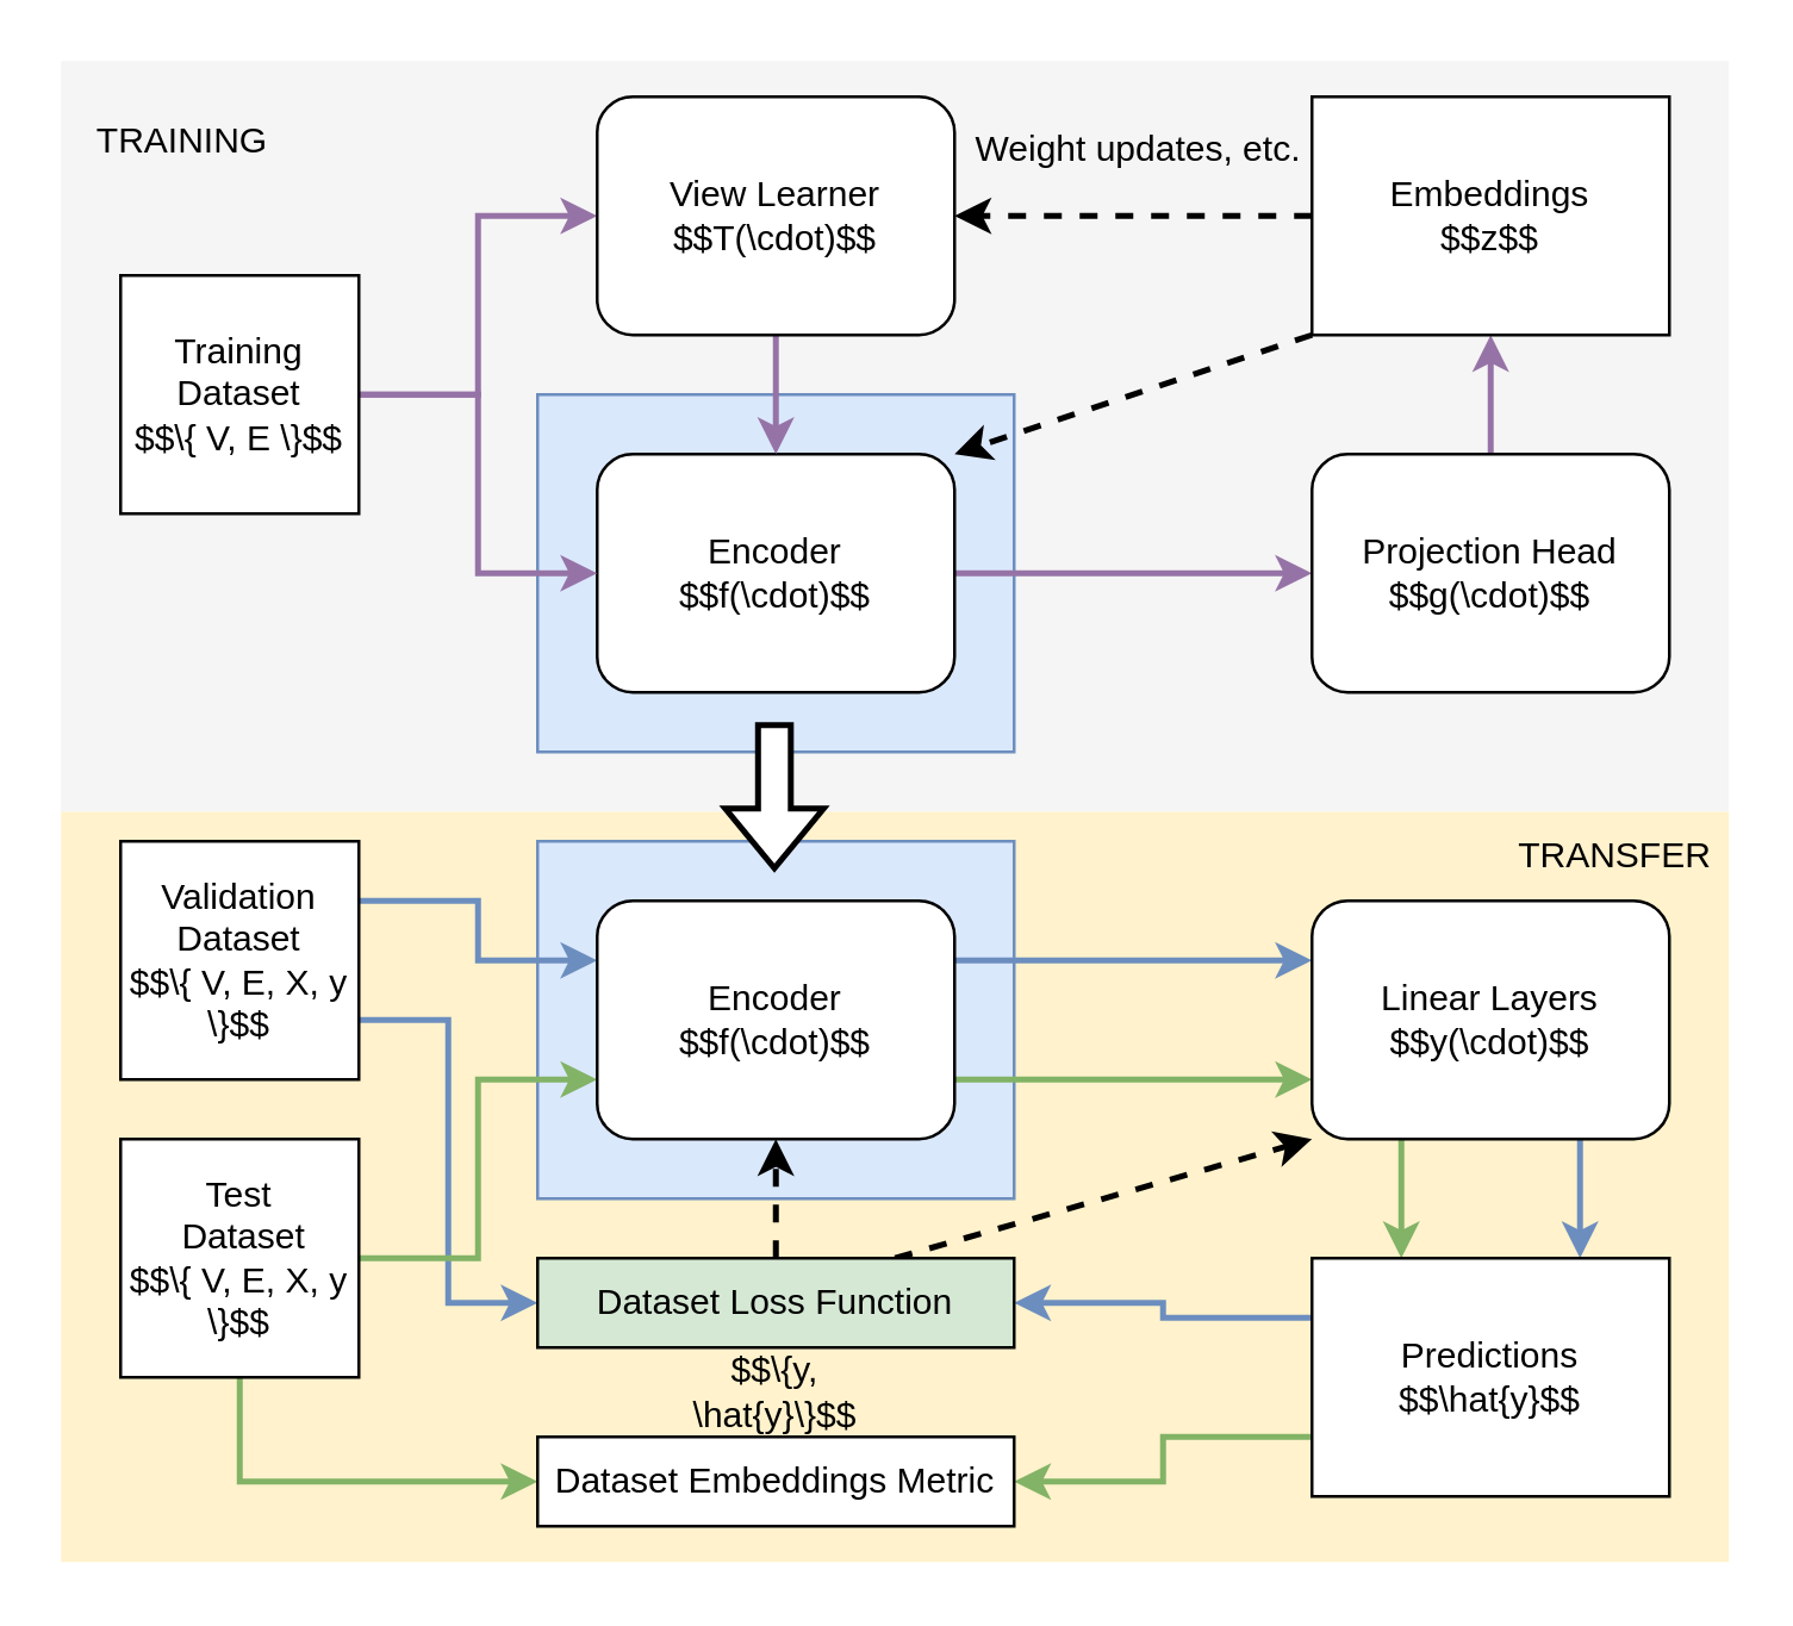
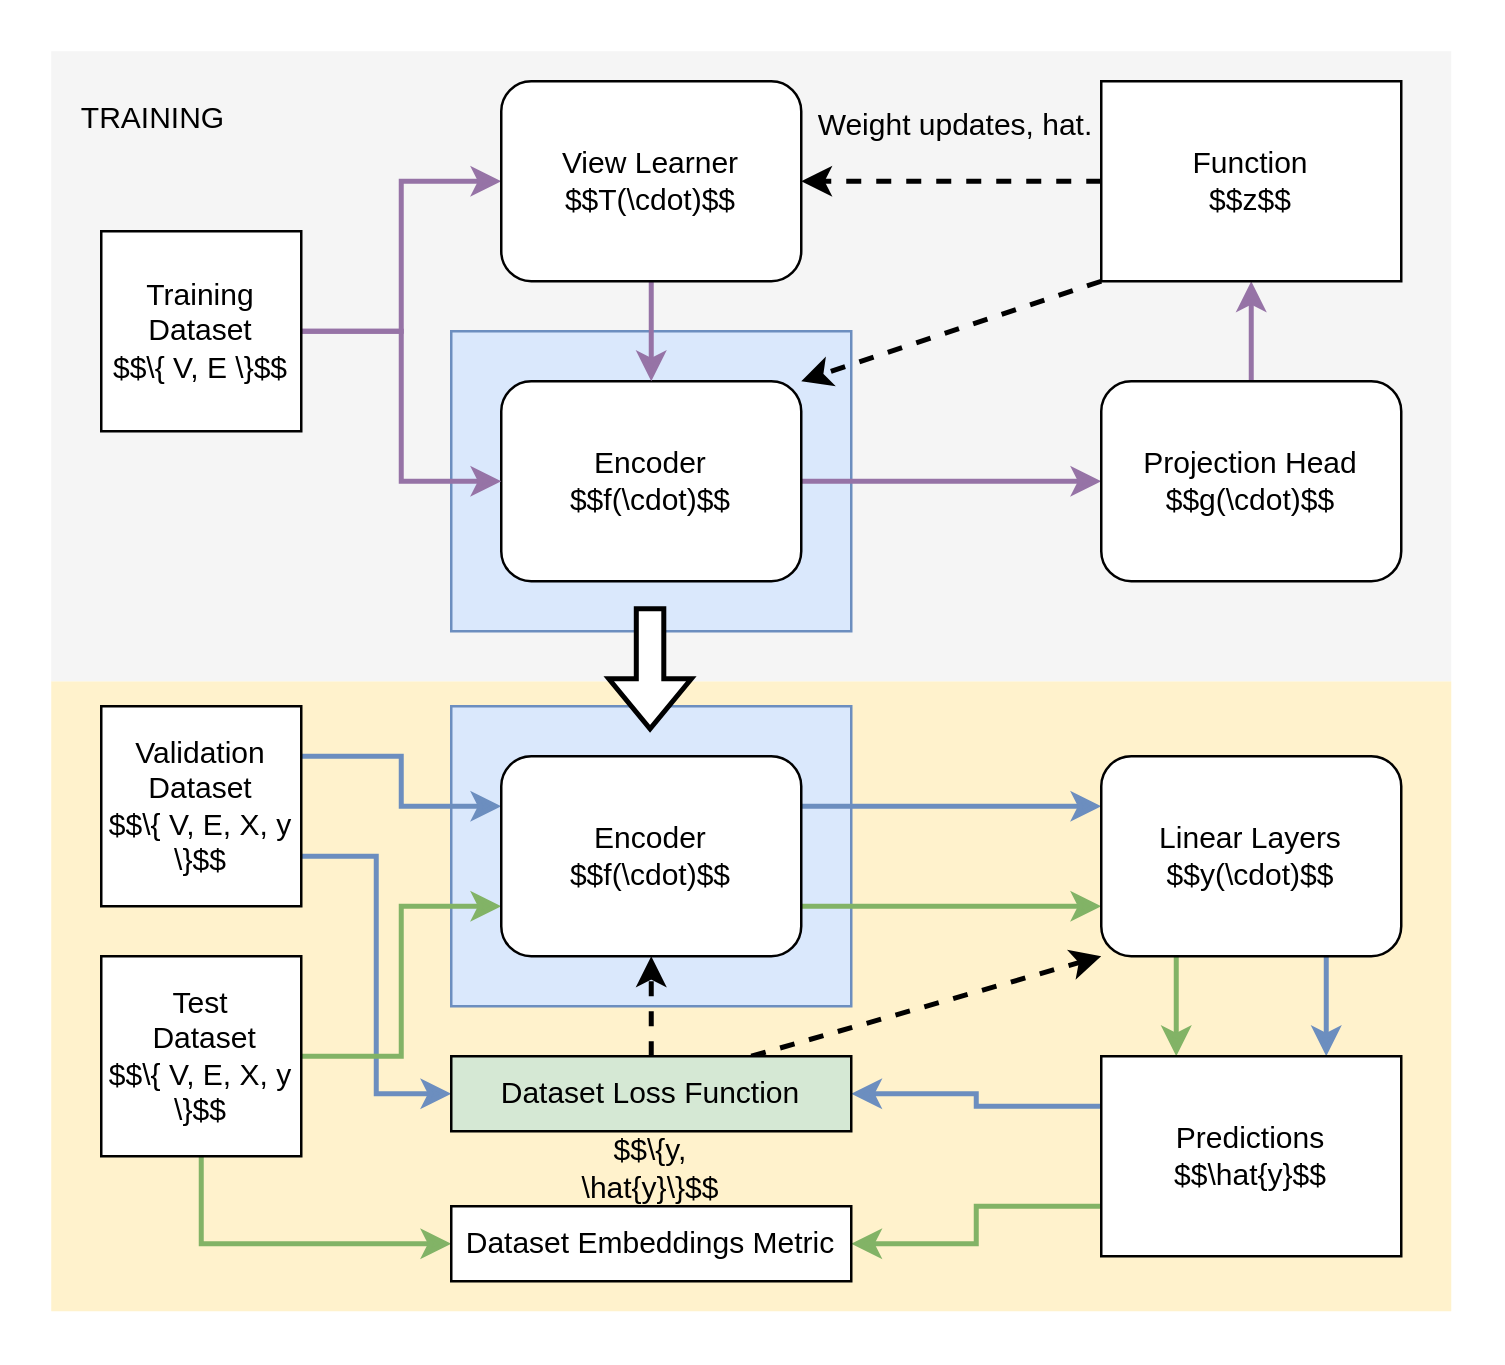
- <mxCell id="18" value="Weight updates, etc." style="text;html=1;strokeColor=none;fillColor=none;align=center;verticalAlign=middle;whiteSpace=wrap;rounded=0;" parent="1" vertex="1"><mxGeometry x="317" y="35" width="130" height="30" as="geometry" /></mxCell>
+ <mxCell id="18" value="Weight updates, hat." style="text;html=1;strokeColor=none;fillColor=none;align=center;verticalAlign=middle;whiteSpace=wrap;rounded=0;" parent="1" vertex="1"><mxGeometry x="317" y="35" width="130" height="30" as="geometry" /></mxCell>
- <mxCell id="17" value="Embeddings&lt;br&gt;$$z$$" style="rounded=0;whiteSpace=wrap;html=1;" parent="1" vertex="1"><mxGeometry x="440" y="32" width="120" height="80" as="geometry" /></mxCell>
+ <mxCell id="17" value="Function&lt;br&gt;$$z$$" style="rounded=0;whiteSpace=wrap;html=1;" parent="1" vertex="1"><mxGeometry x="440" y="32" width="120" height="80" as="geometry" /></mxCell>
- <mxCell id="40" value="TRANSFER" style="text;html=1;strokeColor=none;fillColor=none;align=center;verticalAlign=middle;whiteSpace=wrap;rounded=0;" parent="1" vertex="1"><mxGeometry x="512" y="272" width="60" height="30" as="geometry" /></mxCell>
